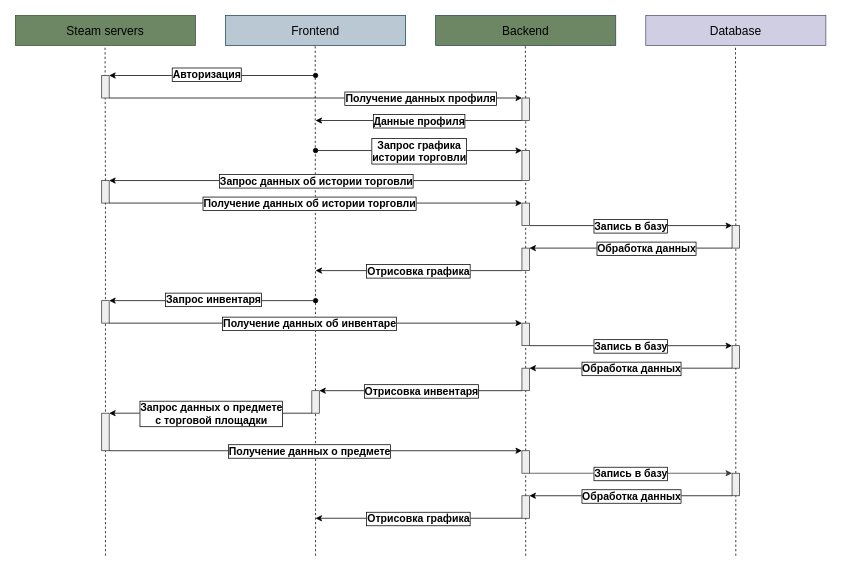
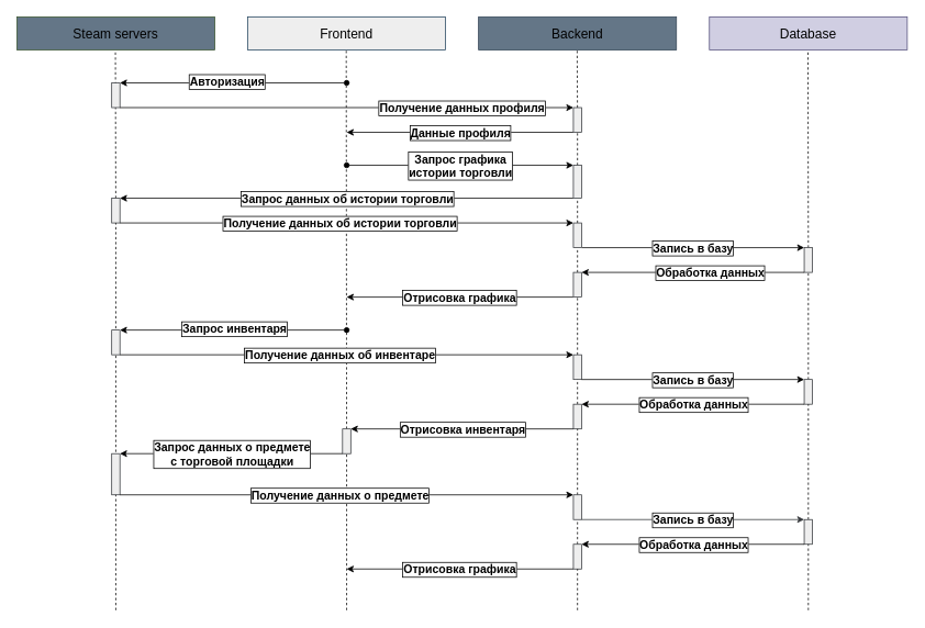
- <mxCell id="2" value="Steam servers" style="whiteSpace=wrap;html=1;fillColor=#6d8764;strokeColor=#3A5431;fontSize=16;fontColor=#000000;labelBackgroundColor=none;" parent="1" vertex="1"><mxGeometry x="20" y="20" width="240" height="40" as="geometry" /></mxCell>
+ <mxCell id="2" value="Steam servers" style="whiteSpace=wrap;html=1;fillColor=#647687;strokeColor=#3A5431;fontSize=16;fontColor=#000000;labelBackgroundColor=none;" parent="1" vertex="1"><mxGeometry x="20" y="20" width="240" height="40" as="geometry" /></mxCell>
- <mxCell id="3" value="Frontend" style="whiteSpace=wrap;html=1;fillColor=#bac8d3;strokeColor=#23445d;fontSize=16;fontColor=#000000;labelBackgroundColor=none;" parent="1" vertex="1"><mxGeometry x="300" y="20" width="240" height="40" as="geometry" /></mxCell>
+ <mxCell id="3" value="Frontend" style="whiteSpace=wrap;html=1;fillColor=#eeeeee;strokeColor=#23445d;fontSize=16;fontColor=#000000;labelBackgroundColor=none;" parent="1" vertex="1"><mxGeometry x="300" y="20" width="240" height="40" as="geometry" /></mxCell>
- <mxCell id="10" value="Backend" style="whiteSpace=wrap;html=1;fillColor=#6d8764;strokeColor=#314354;fontSize=16;fontColor=#000000;labelBackgroundColor=none;" parent="1" vertex="1"><mxGeometry x="580" y="20" width="240" height="40" as="geometry" /></mxCell>
+ <mxCell id="10" value="Backend" style="whiteSpace=wrap;html=1;fillColor=#647687;strokeColor=#314354;fontSize=16;fontColor=#000000;labelBackgroundColor=none;" parent="1" vertex="1"><mxGeometry x="580" y="20" width="240" height="40" as="geometry" /></mxCell>
